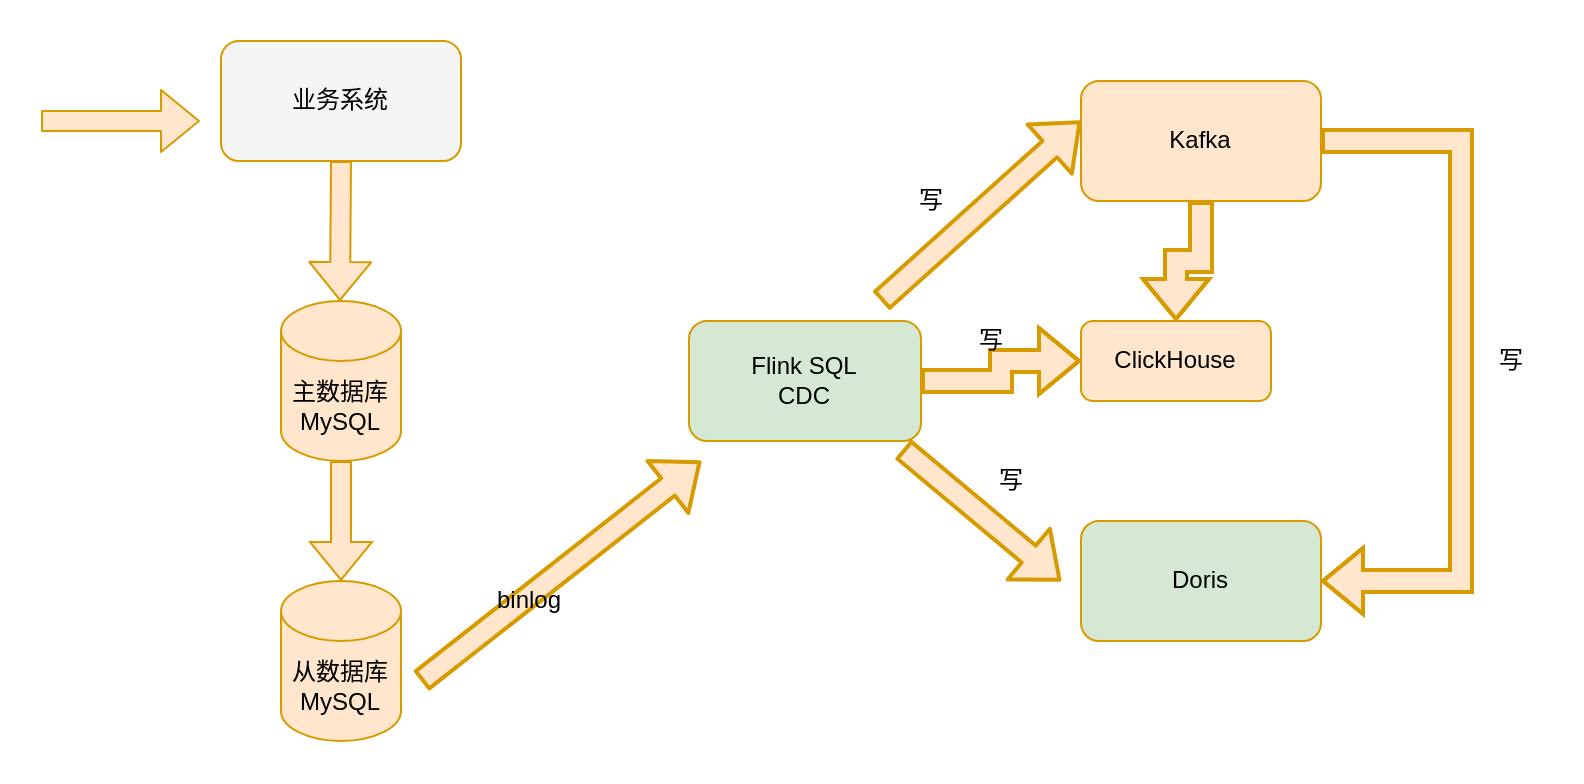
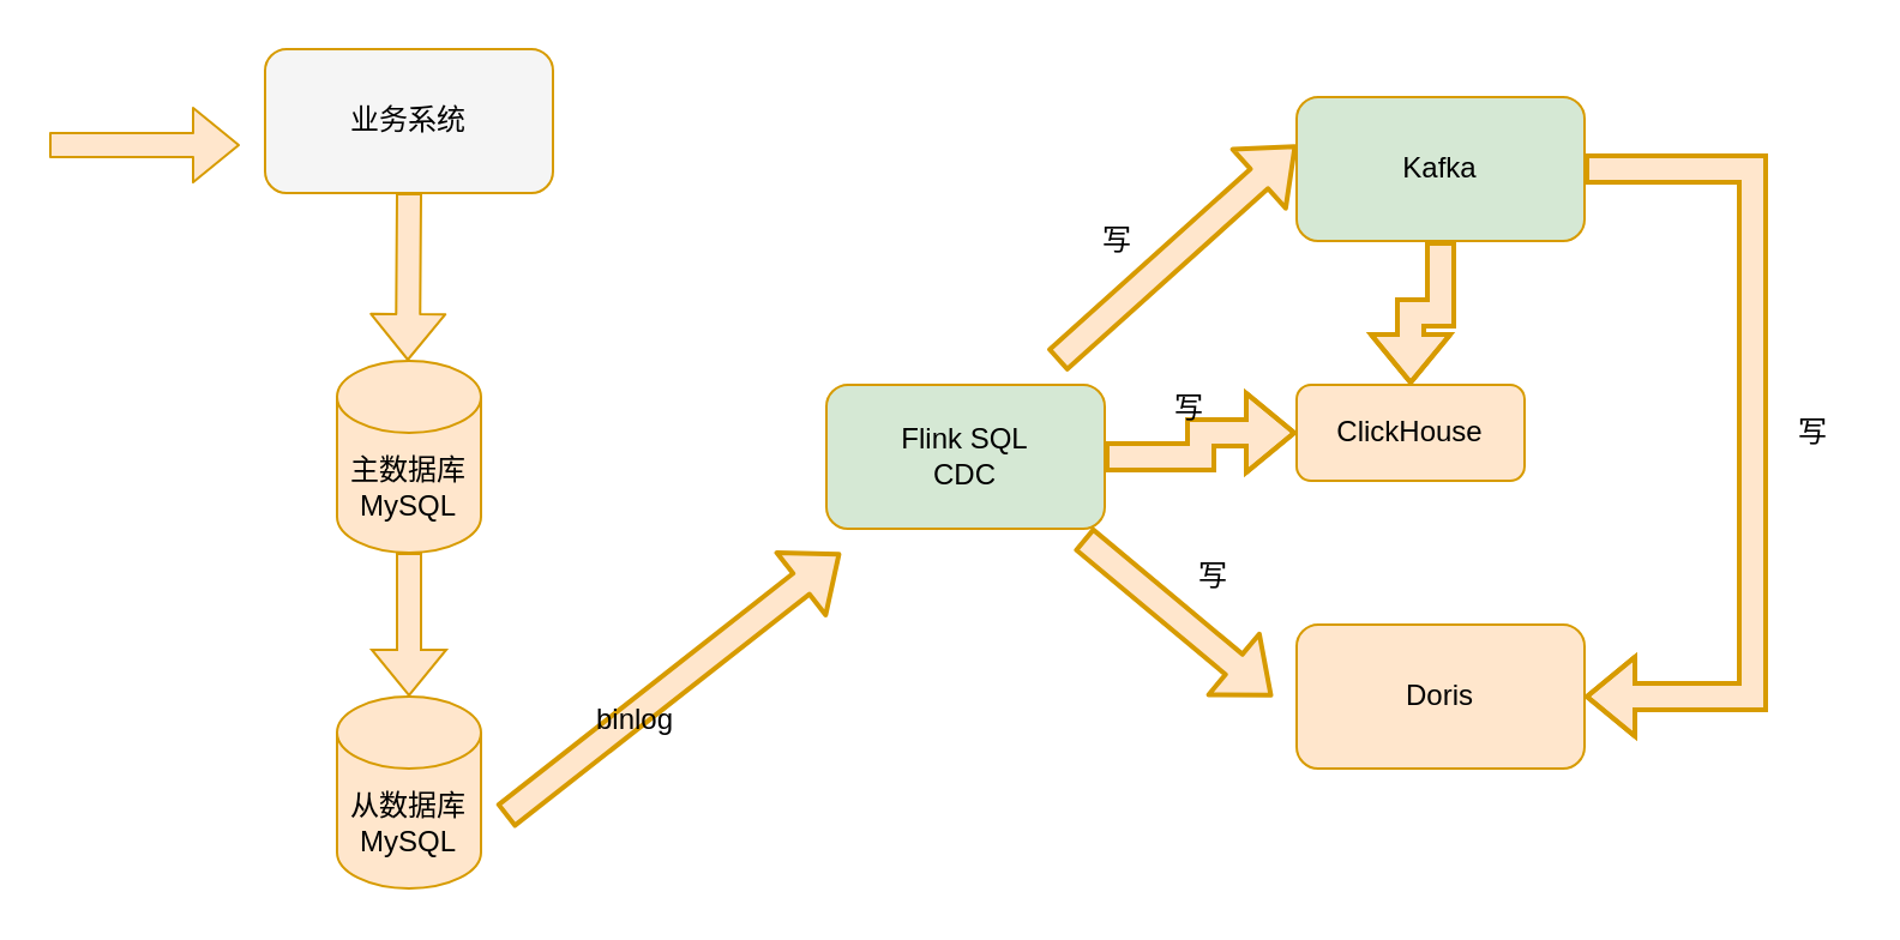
- <mxCell id="13" value="Kafka" style="rounded=1;whiteSpace=wrap;html=1;fillColor=#ffe6cc;strokeColor=#d79b00;" vertex="1" parent="1"><mxGeometry x="540" y="40" width="120" height="60" as="geometry" /></mxCell>
+ <mxCell id="13" value="Kafka" style="rounded=1;whiteSpace=wrap;html=1;fillColor=#d5e8d4;strokeColor=#d79b00;" vertex="1" parent="1"><mxGeometry x="540" y="40" width="120" height="60" as="geometry" /></mxCell>
- <mxCell id="15" value="Doris" style="rounded=1;whiteSpace=wrap;html=1;fillColor=#d5e8d4;strokeColor=#d79b00;" vertex="1" parent="1"><mxGeometry x="540" y="260" width="120" height="60" as="geometry" /></mxCell>
+ <mxCell id="15" value="Doris" style="rounded=1;whiteSpace=wrap;html=1;fillColor=#ffe6cc;strokeColor=#d79b00;" vertex="1" parent="1"><mxGeometry x="540" y="260" width="120" height="60" as="geometry" /></mxCell>
